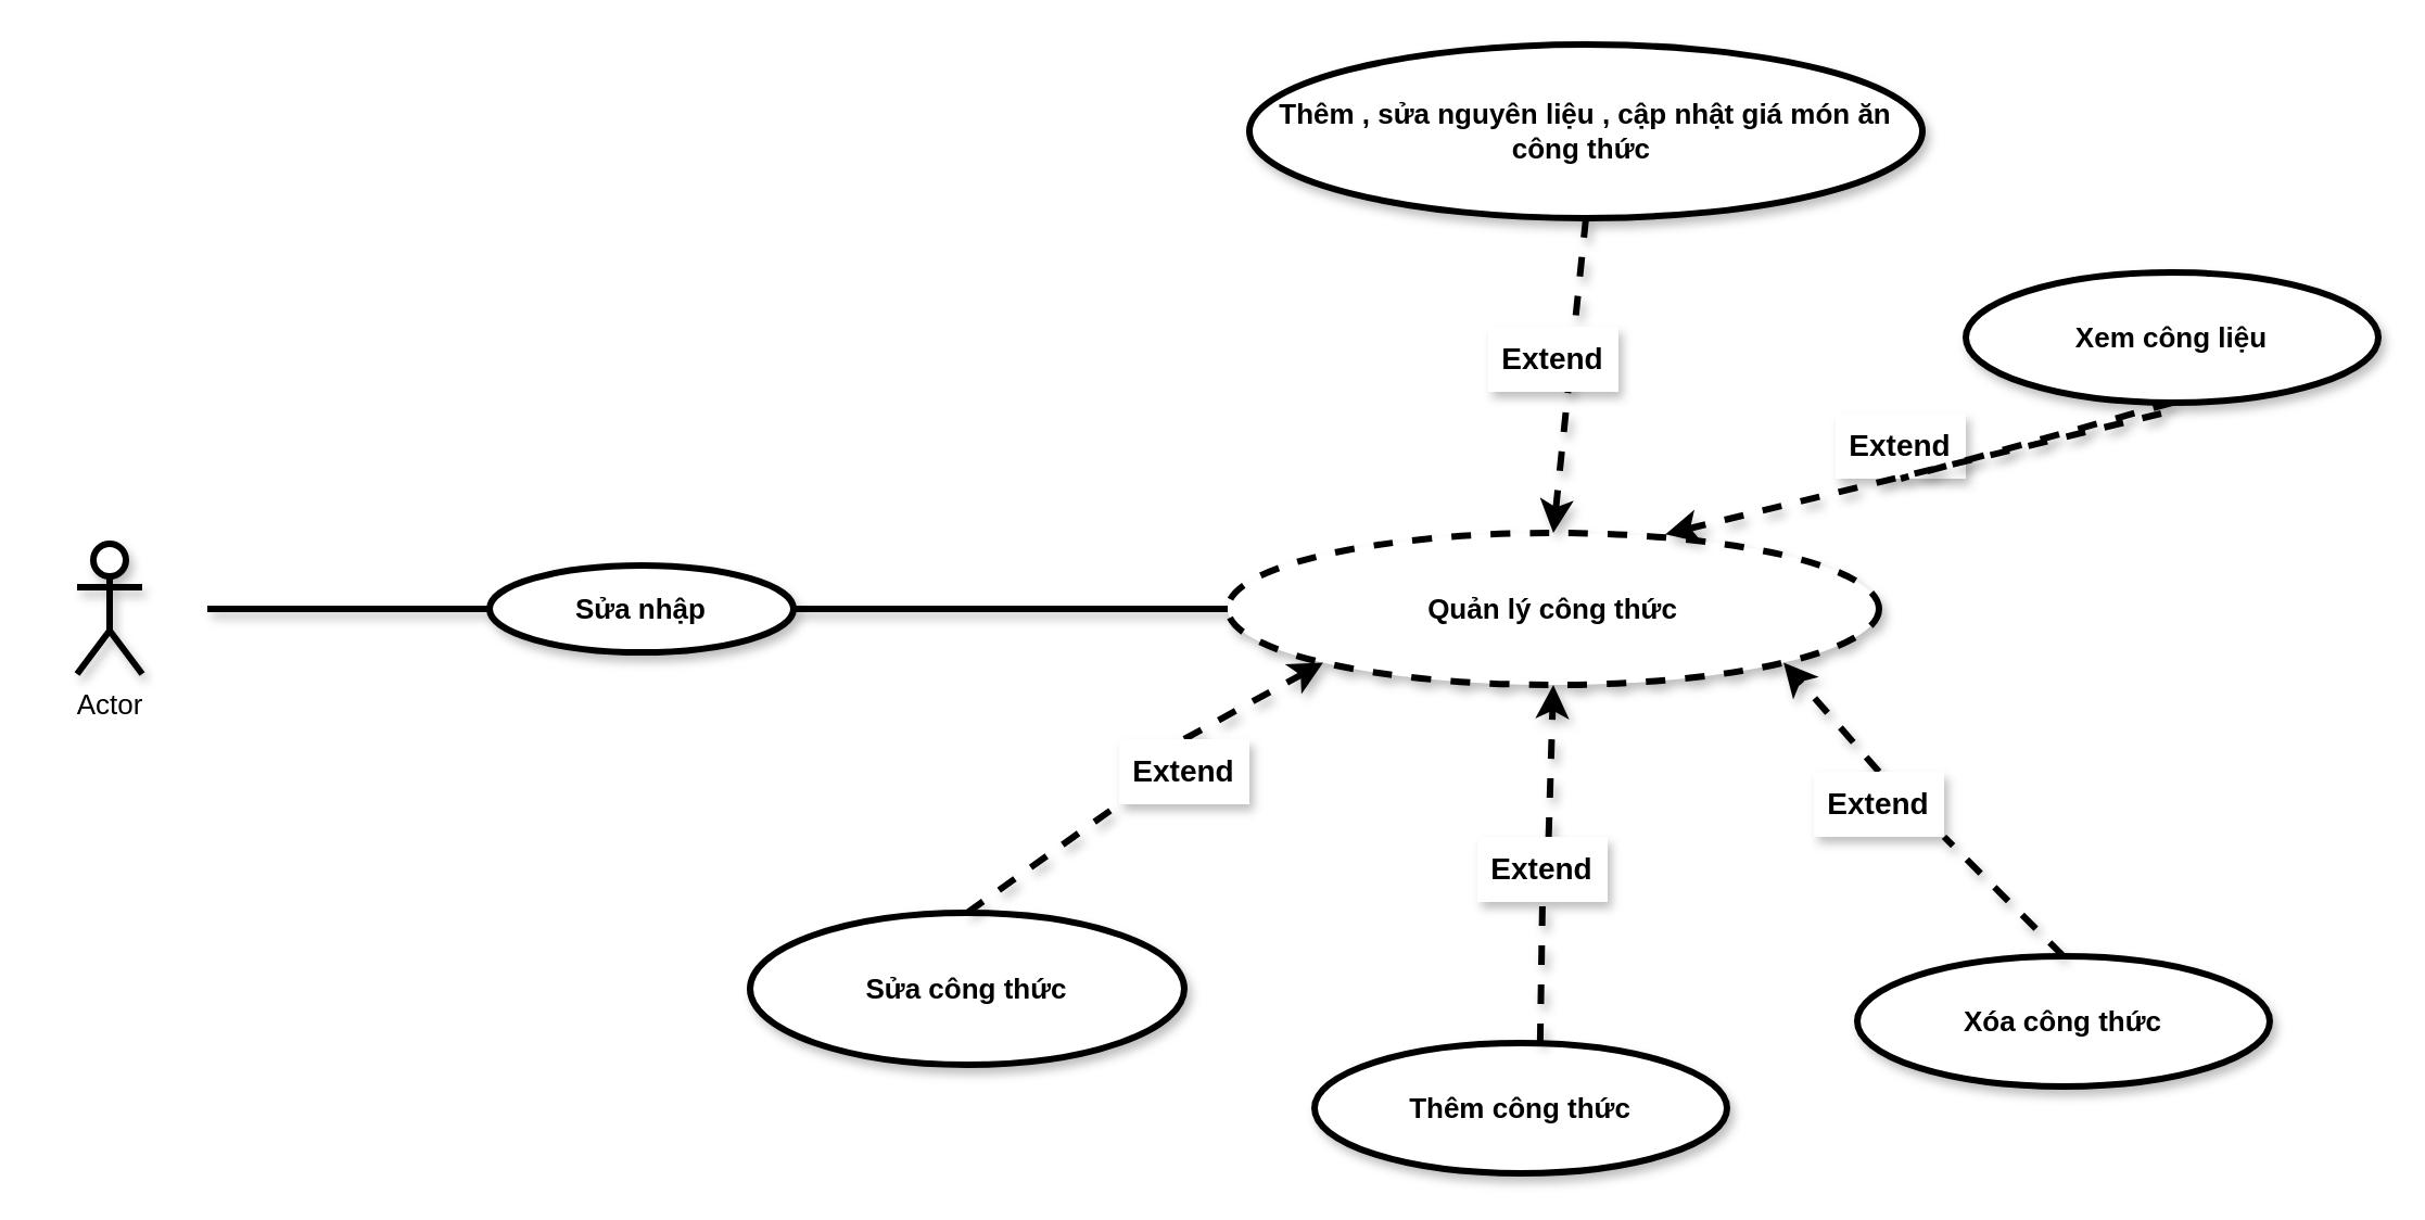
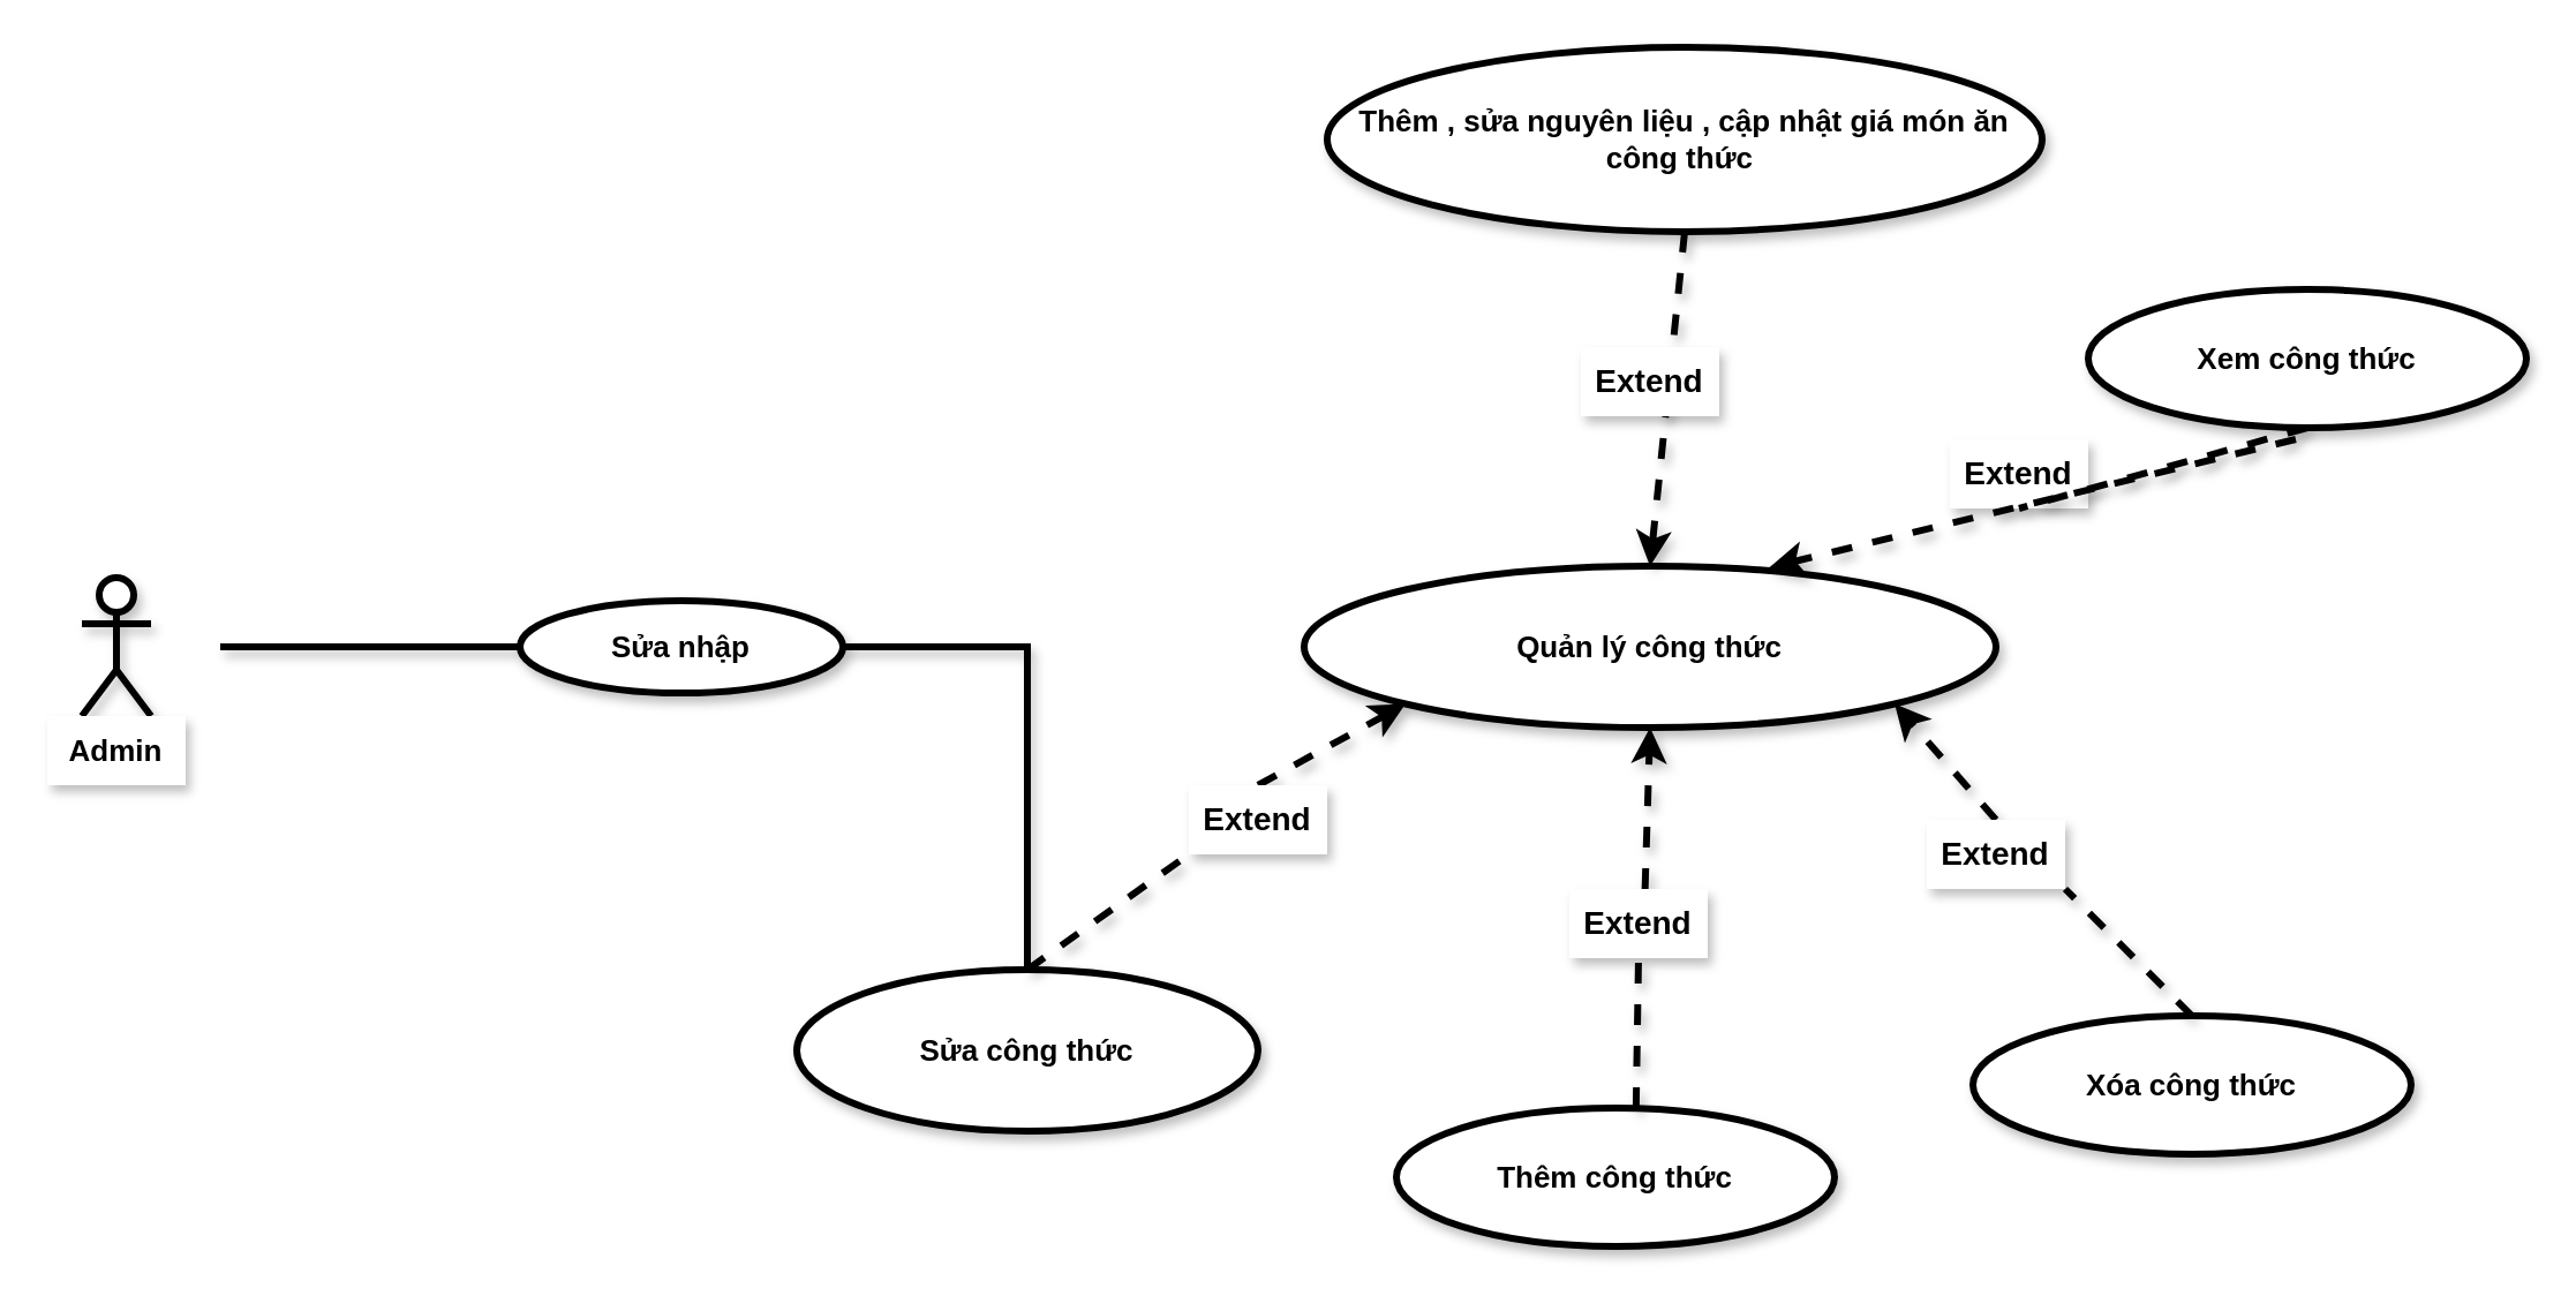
- <mxCell id="23" value="Xem công liệu" style="ellipse;whiteSpace=wrap;html=1;align=center;newEdgeStyle={&quot;edgeStyle&quot;:&quot;entityRelationEdgeStyle&quot;,&quot;startArrow&quot;:&quot;none&quot;,&quot;endArrow&quot;:&quot;none&quot;,&quot;segment&quot;:10,&quot;curved&quot;:1};treeFolding=1;treeMoving=1;shadow=1;fontSize=13;strokeWidth=3;fillColor=default;gradientColor=#ffffff;fontStyle=1" parent="1" vertex="1"><mxGeometry x="905" y="125" width="190" height="60" as="geometry" /></mxCell>
+ <mxCell id="23" value="Xem công thức" style="ellipse;whiteSpace=wrap;html=1;align=center;newEdgeStyle={&quot;edgeStyle&quot;:&quot;entityRelationEdgeStyle&quot;,&quot;startArrow&quot;:&quot;none&quot;,&quot;endArrow&quot;:&quot;none&quot;,&quot;segment&quot;:10,&quot;curved&quot;:1};treeFolding=1;treeMoving=1;shadow=1;fontSize=13;strokeWidth=3;fillColor=default;gradientColor=#ffffff;fontStyle=1" parent="1" vertex="1"><mxGeometry x="905" y="125" width="190" height="60" as="geometry" /></mxCell>
- <mxCell id="5" style="edgeStyle=orthogonalEdgeStyle;rounded=0;orthogonalLoop=1;jettySize=auto;html=1;exitX=1;exitY=0.5;exitDx=0;exitDy=0;entryX=0;entryY=0.5;entryDx=0;entryDy=0;shadow=1;fontSize=13;endArrow=none;endFill=0;strokeWidth=3;" parent="1" source="6" target="7" edge="1"><mxGeometry relative="1" as="geometry" /></mxCell>
+ <mxCell id="5" style="edgeStyle=orthogonalEdgeStyle;rounded=0;orthogonalLoop=1;jettySize=auto;html=1;exitX=1;exitY=0.5;exitDx=0;exitDy=0;shadow=1;fontSize=13;endArrow=none;endFill=0;strokeWidth=3;" parent="1" source="6" target="11" edge="1"><mxGeometry relative="1" as="geometry" /></mxCell>
- <mxCell id="7" value="Quản lý công thức" style="ellipse;whiteSpace=wrap;html=1;align=center;newEdgeStyle={&quot;edgeStyle&quot;:&quot;entityRelationEdgeStyle&quot;,&quot;startArrow&quot;:&quot;none&quot;,&quot;endArrow&quot;:&quot;none&quot;,&quot;segment&quot;:10,&quot;curved&quot;:1};treeFolding=1;treeMoving=1;shadow=1;fontSize=13;strokeWidth=3;fillColor=default;gradientColor=#ffffff;fontStyle=1;dashed=1;" parent="1" vertex="1"><mxGeometry x="565" y="245" width="300" height="70" as="geometry" /></mxCell>
+ <mxCell id="7" value="Quản lý công thức" style="ellipse;whiteSpace=wrap;html=1;align=center;newEdgeStyle={&quot;edgeStyle&quot;:&quot;entityRelationEdgeStyle&quot;,&quot;startArrow&quot;:&quot;none&quot;,&quot;endArrow&quot;:&quot;none&quot;,&quot;segment&quot;:10,&quot;curved&quot;:1};treeFolding=1;treeMoving=1;shadow=1;fontSize=13;strokeWidth=3;fillColor=default;gradientColor=#ffffff;fontStyle=1" parent="1" vertex="1"><mxGeometry x="565" y="245" width="300" height="70" as="geometry" /></mxCell>
+ <mxCell id="3" value="Admin" style="text;html=1;strokeColor=none;fillColor=default;align=center;verticalAlign=middle;whiteSpace=wrap;rounded=0;shadow=1;fontSize=13;fontStyle=1" parent="1" vertex="1"><mxGeometry x="20" y="310" width="60" height="30" as="geometry" /></mxCell>
